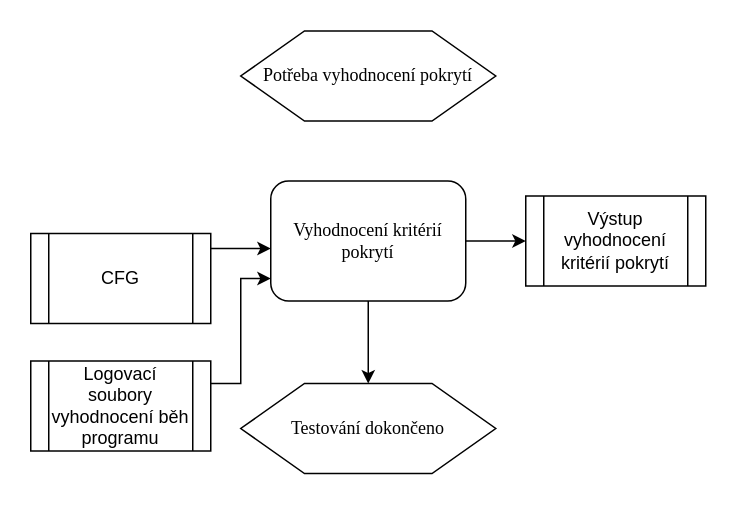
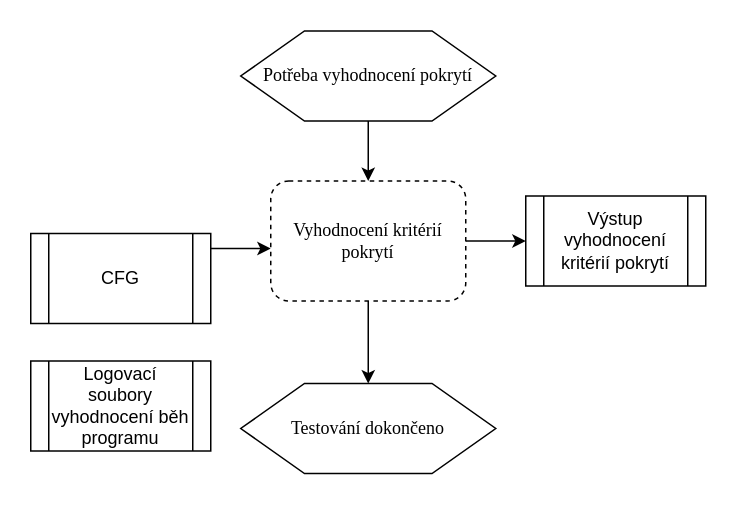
+ <mxCell id="3" style="edgeStyle=orthogonalEdgeStyle;rounded=0;orthogonalLoop=1;jettySize=auto;html=1;" parent="1" source="4" target="8" edge="1"><mxGeometry relative="1" as="geometry"><mxPoint x="235" y="100" as="targetPoint" /></mxGeometry></mxCell>
- <mxCell id="8" value="Vyhodnocení kritérií pokrytí" style="rounded=1;whiteSpace=wrap;html=1;shadow=0;labelBackgroundColor=none;strokeWidth=1;fontFamily=Verdana;fontSize=12;align=center;" parent="1" vertex="1"><mxGeometry x="180" y="120" width="130" height="80" as="geometry" /></mxCell>
+ <mxCell id="8" value="Vyhodnocení kritérií pokrytí" style="rounded=1;whiteSpace=wrap;html=1;shadow=0;labelBackgroundColor=none;strokeWidth=1;fontFamily=Verdana;fontSize=12;align=center;dashed=1;" parent="1" vertex="1"><mxGeometry x="180" y="120" width="130" height="80" as="geometry" /></mxCell>
- <mxCell id="5" style="edgeStyle=orthogonalEdgeStyle;rounded=0;orthogonalLoop=1;jettySize=auto;html=1;startArrow=classic;startFill=1;endArrow=none;endFill=0;" parent="1" source="8" target="9" edge="1"><mxGeometry relative="1" as="geometry"><Array as="points"><mxPoint x="160" y="185" /><mxPoint x="160" y="255" /></Array></mxGeometry></mxCell>
